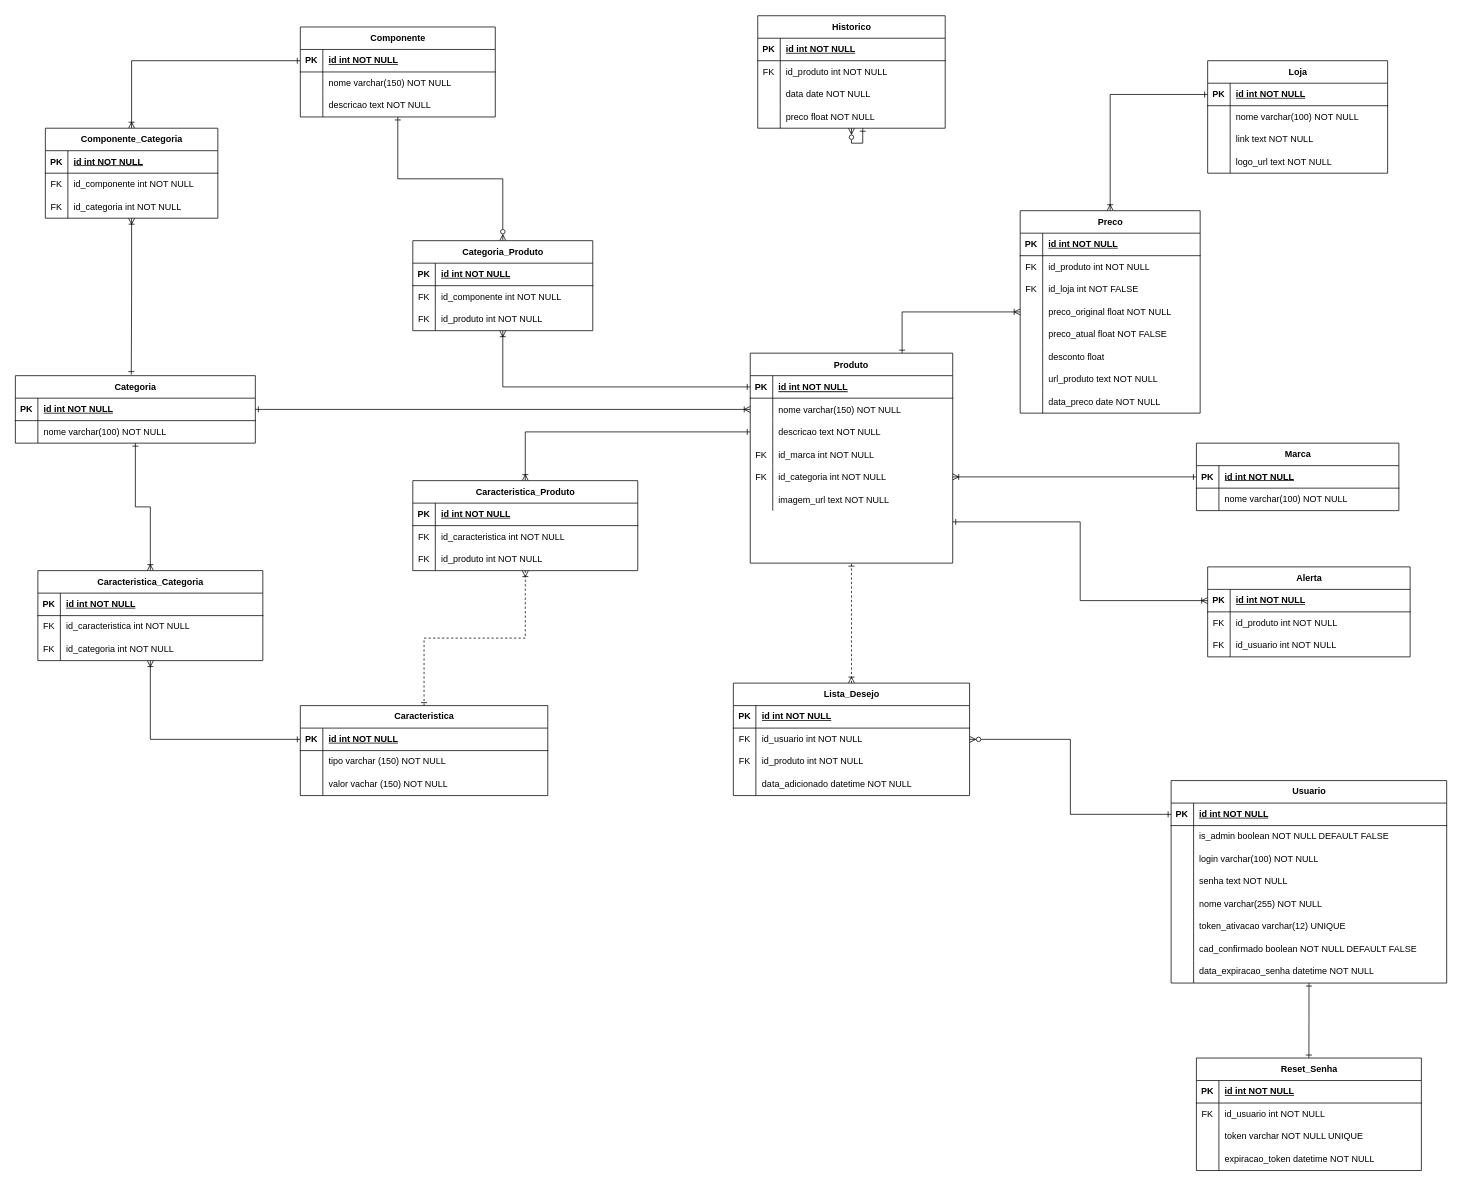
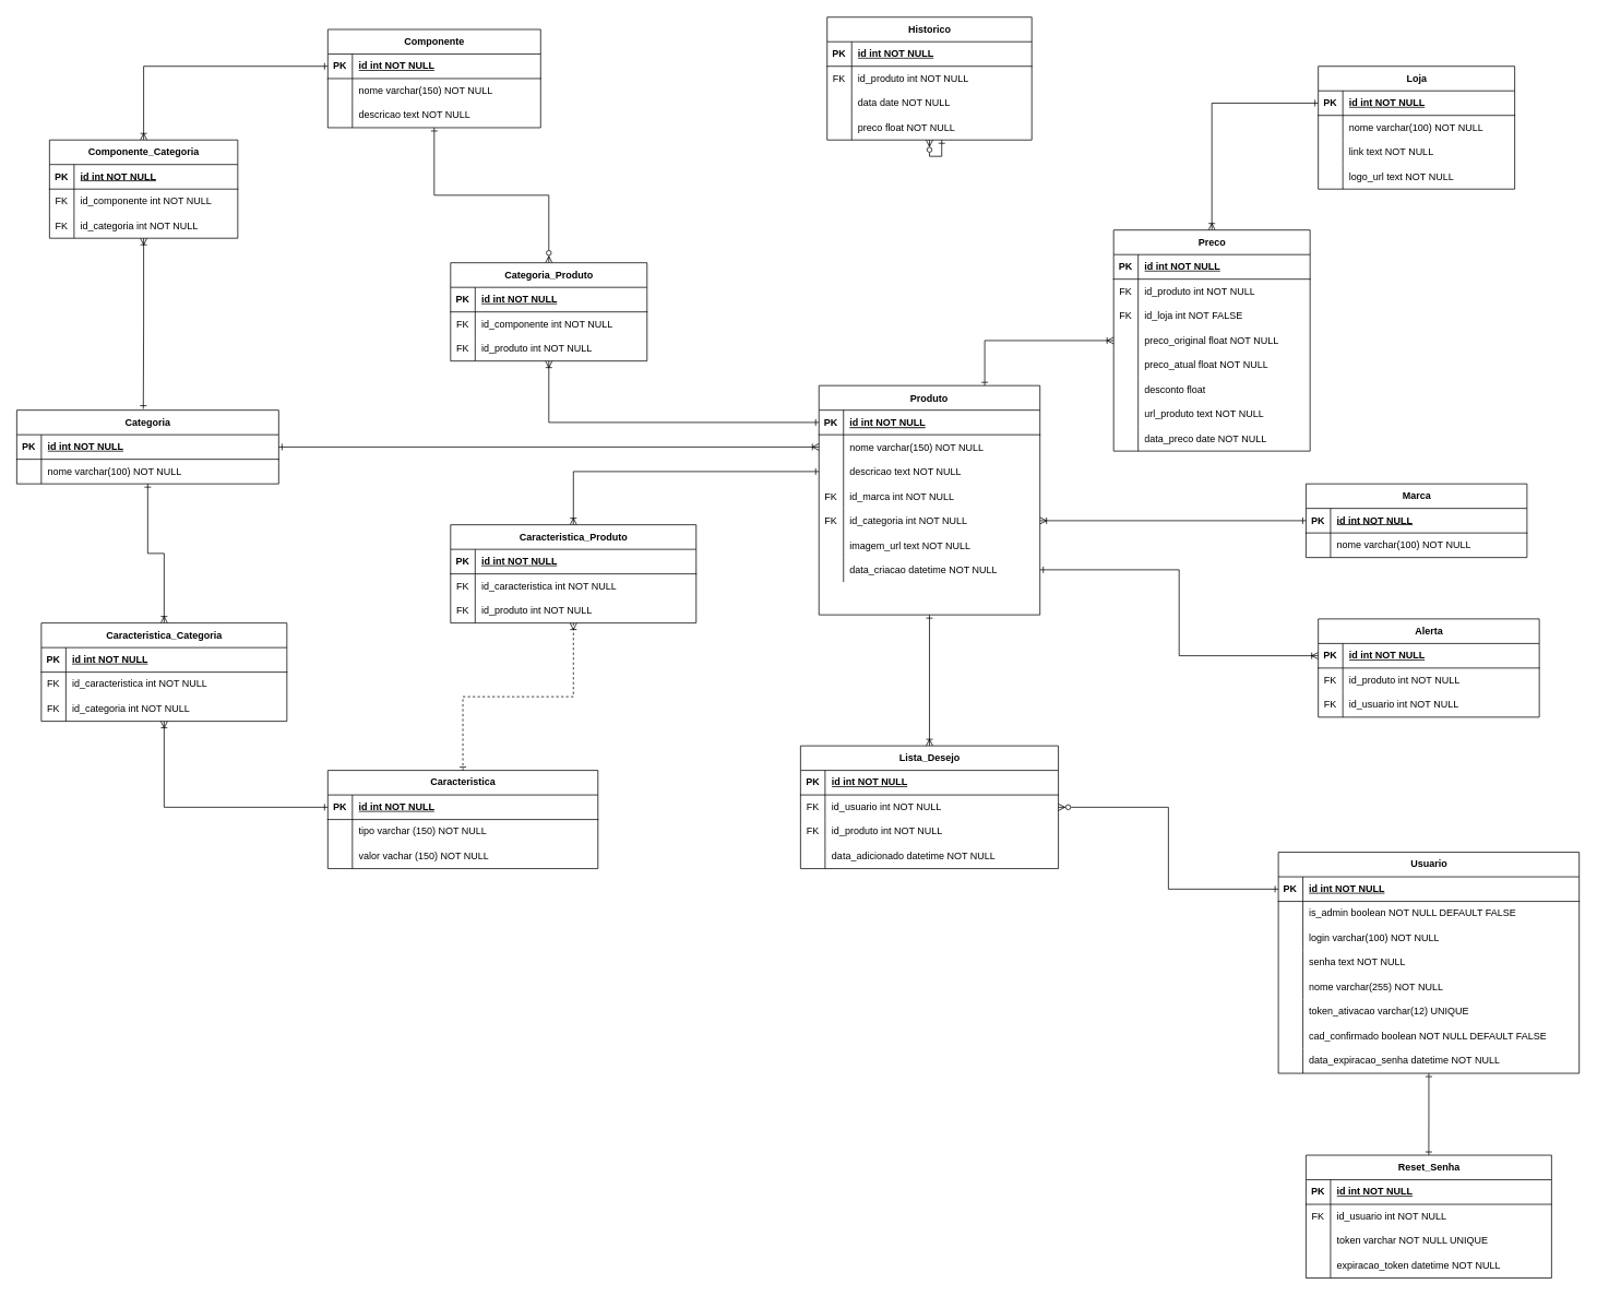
- <mxCell id="146" value="preco_atual float NOT FALSE" style="shape=partialRectangle;connectable=0;fillColor=none;top=0;left=0;bottom=0;right=0;align=left;spacingLeft=6;overflow=hidden;whiteSpace=wrap;html=1;" parent="144" vertex="1"><mxGeometry x="30" width="210" height="30" as="geometry"><mxRectangle width="210" height="30" as="alternateBounds" /></mxGeometry></mxCell>
+ <mxCell id="146" value="preco_atual float NOT NULL" style="shape=partialRectangle;connectable=0;fillColor=none;top=0;left=0;bottom=0;right=0;align=left;spacingLeft=6;overflow=hidden;whiteSpace=wrap;html=1;" parent="144" vertex="1"><mxGeometry x="30" width="210" height="30" as="geometry"><mxRectangle width="210" height="30" as="alternateBounds" /></mxGeometry></mxCell>
+ <mxCell id="23" value="data_criacao datetime NOT NULL" style="shape=partialRectangle;overflow=hidden;connectable=0;fillColor=none;top=0;left=0;bottom=0;right=0;align=left;spacingLeft=6;" parent="21" vertex="1"><mxGeometry x="30" width="240" height="30" as="geometry"><mxRectangle width="240" height="30" as="alternateBounds" /></mxGeometry></mxCell>
- <mxCell id="164" style="edgeStyle=orthogonalEdgeStyle;rounded=0;orthogonalLoop=1;jettySize=auto;html=1;entryX=0.5;entryY=1;entryDx=0;entryDy=0;endArrow=ERone;endFill=0;startArrow=ERoneToMany;startFill=0;dashed=1;" parent="1" source="165" target="2" edge="1"><mxGeometry relative="1" as="geometry" /></mxCell>
+ <mxCell id="164" style="edgeStyle=orthogonalEdgeStyle;rounded=0;orthogonalLoop=1;jettySize=auto;html=1;entryX=0.5;entryY=1;entryDx=0;entryDy=0;endArrow=ERone;endFill=0;startArrow=ERoneToMany;startFill=0;" parent="1" source="165" target="2" edge="1"><mxGeometry relative="1" as="geometry" /></mxCell>
